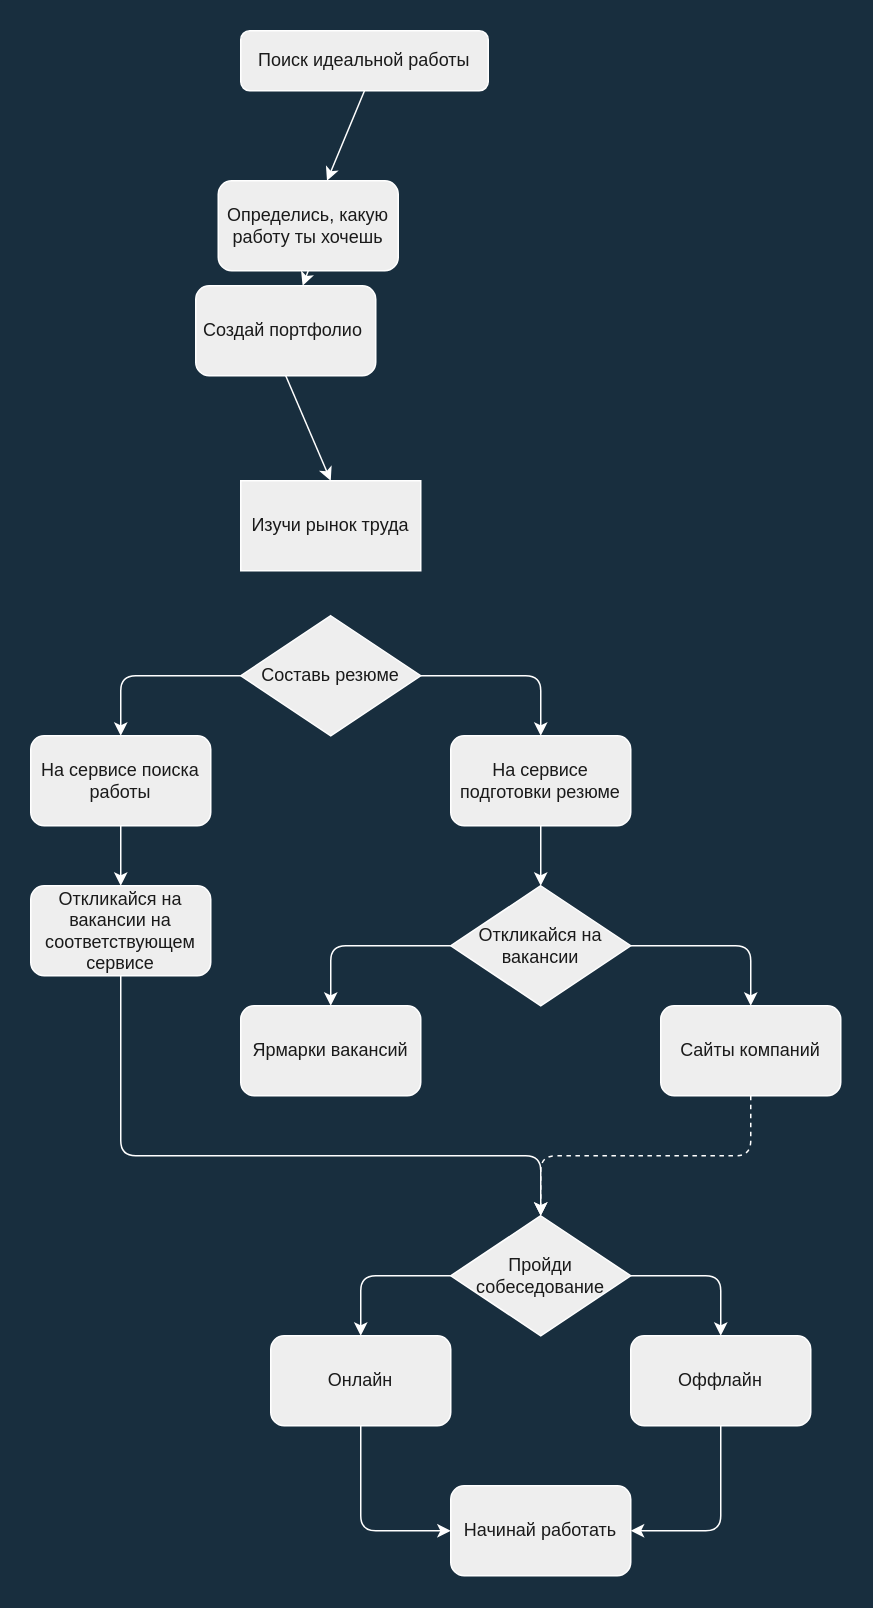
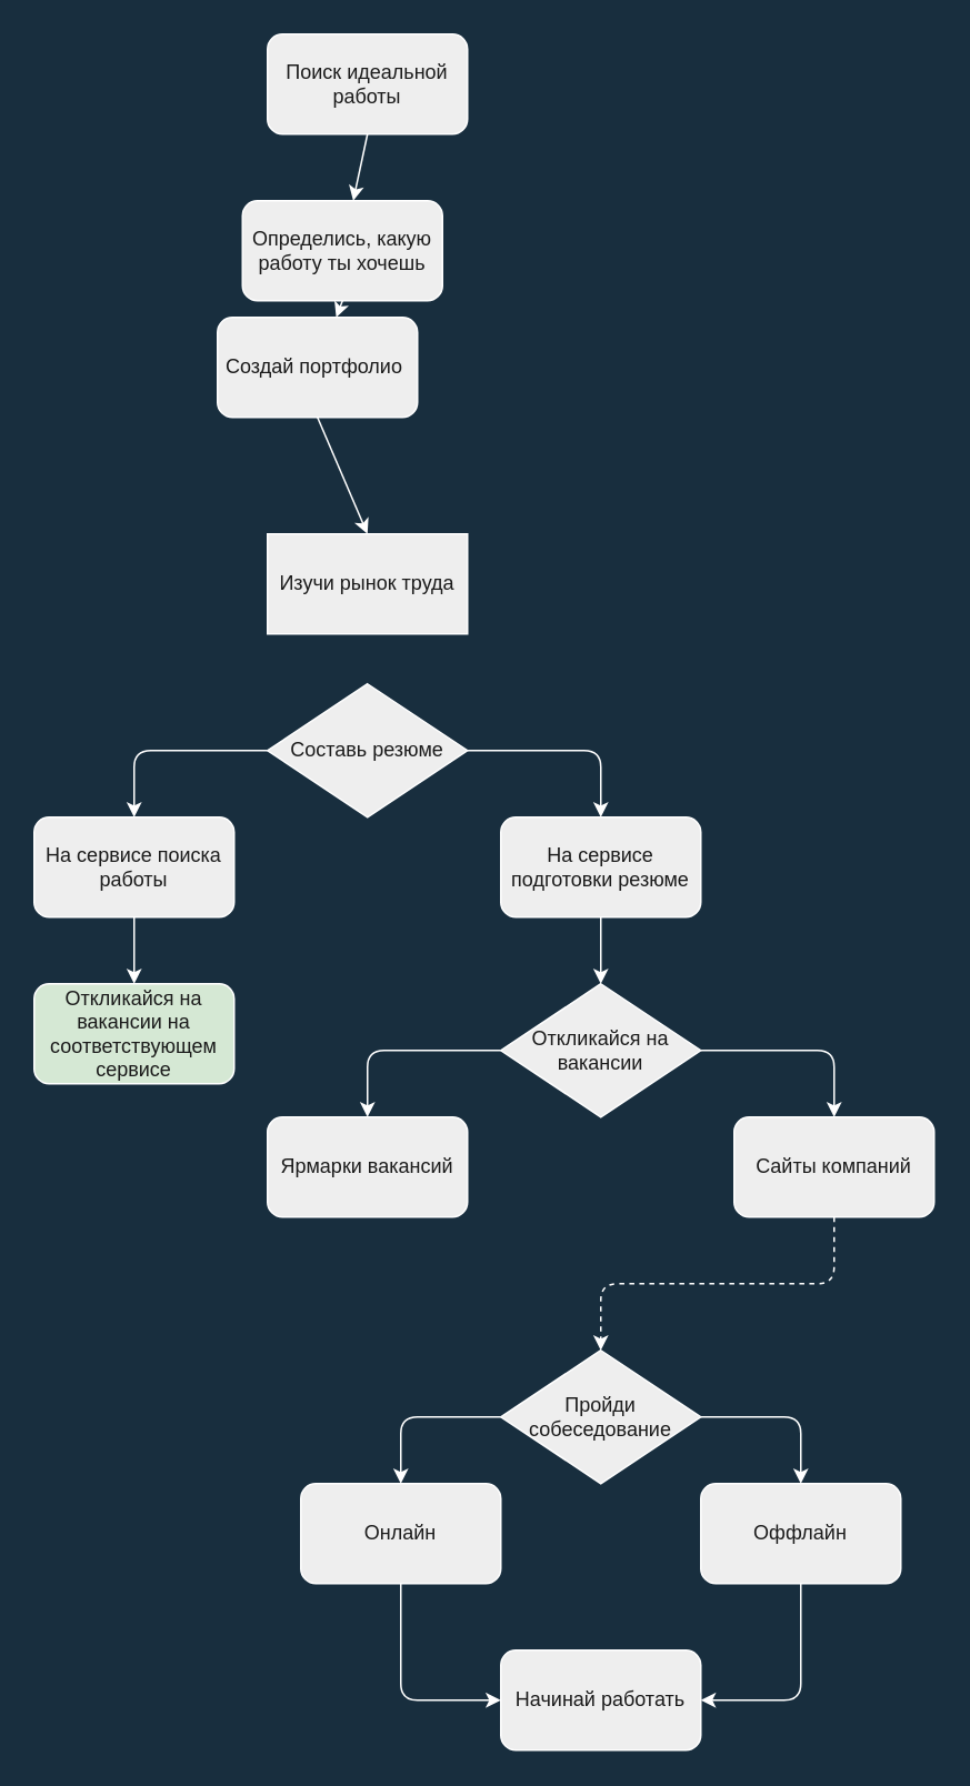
- <mxCell id="2" value="Поиск идеальной работы" style="rounded=1;whiteSpace=wrap;html=1;fillColor=#EEEEEE;strokeColor=#FFFFFF;fontColor=#1A1A1A;" vertex="1" parent="1"><mxGeometry x="160" y="20" width="165" height="40" as="geometry" /></mxCell>
+ <mxCell id="2" value="Поиск идеальной работы" style="rounded=1;whiteSpace=wrap;html=1;fillColor=#EEEEEE;strokeColor=#FFFFFF;fontColor=#1A1A1A;" vertex="1" parent="1"><mxGeometry x="160" y="20" width="120" height="60" as="geometry" /></mxCell>
- <mxCell id="14" value="Откликайся на вакансии на соответствующем сервисе" style="rounded=1;whiteSpace=wrap;html=1;fillColor=#EEEEEE;strokeColor=#FFFFFF;fontColor=#1A1A1A;" vertex="1" parent="1"><mxGeometry x="20" y="590" width="120" height="60" as="geometry" /></mxCell>
+ <mxCell id="14" value="Откликайся на вакансии на соответствующем сервисе" style="rounded=1;whiteSpace=wrap;html=1;fillColor=#d5e8d4;strokeColor=#FFFFFF;fontColor=#1A1A1A;" vertex="1" parent="1"><mxGeometry x="20" y="590" width="120" height="60" as="geometry" /></mxCell>
- <mxCell id="22" value="" style="endArrow=classic;html=1;exitX=0.5;exitY=1;exitDx=0;exitDy=0;entryX=0.5;entryY=0;entryDx=0;entryDy=0;strokeColor=#FFFFFF;fontColor=#FFFFFF;labelBackgroundColor=#182E3E;" edge="1" parent="1" source="14" target="24"><mxGeometry width="50" height="50" relative="1" as="geometry"><mxPoint x="230" y="860" as="sourcePoint" /><mxPoint x="300" y="810" as="targetPoint" /><Array as="points"><mxPoint x="80" y="770" /><mxPoint x="220" y="770" /><mxPoint x="360" y="770" /></Array></mxGeometry></mxCell>
